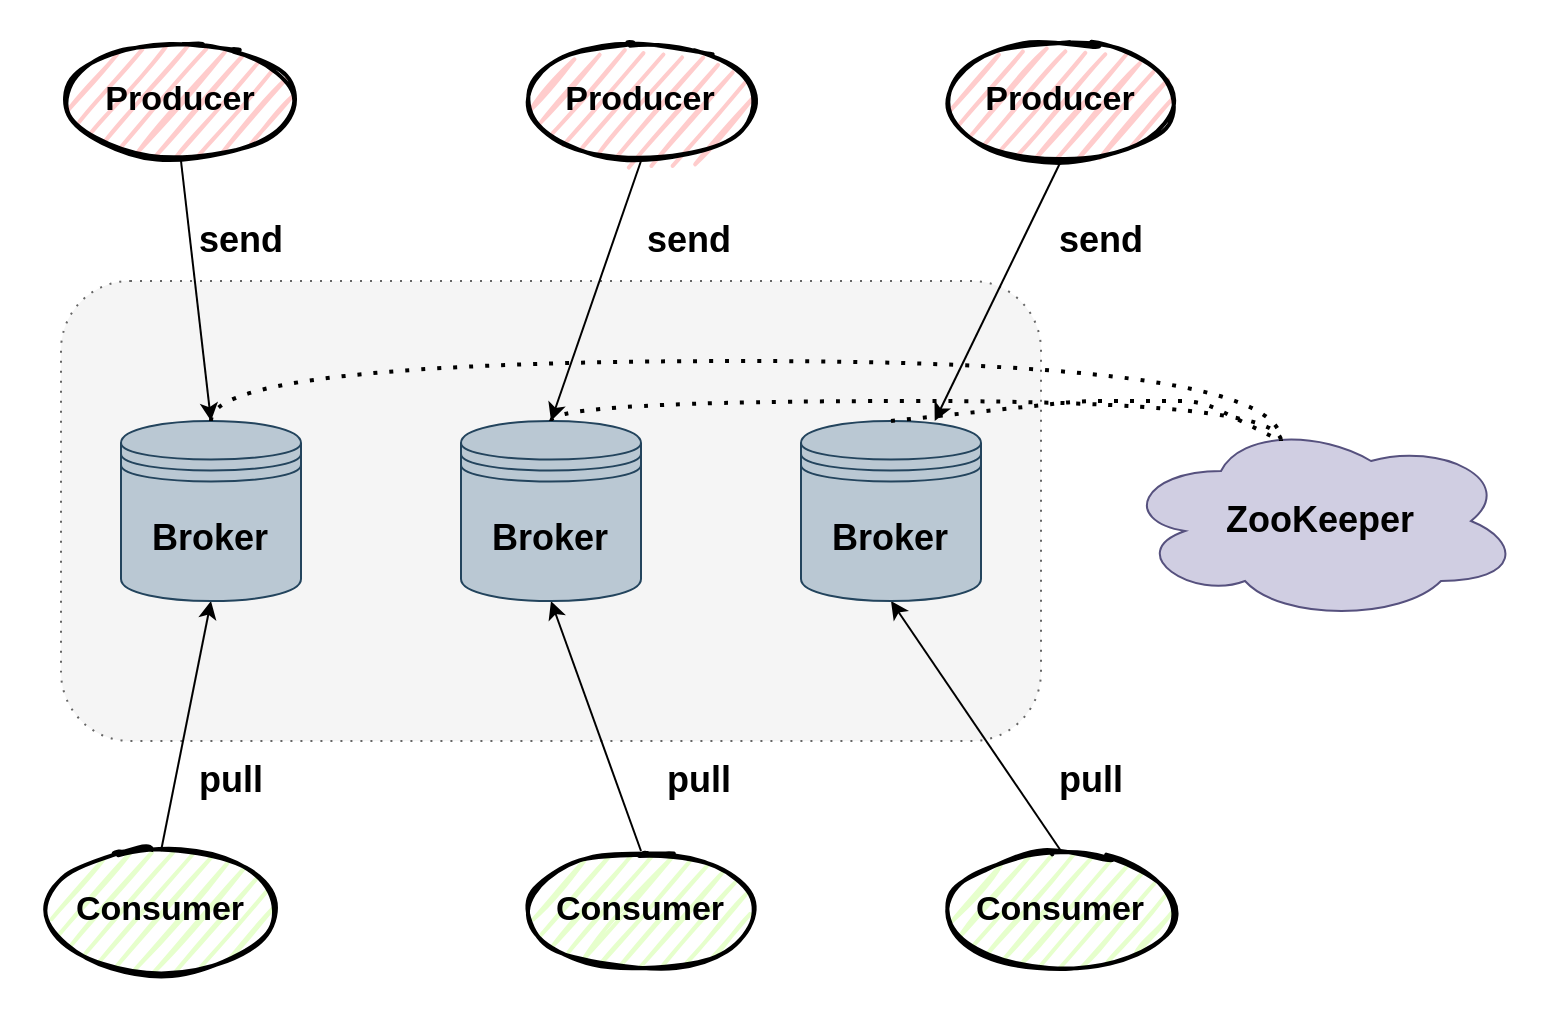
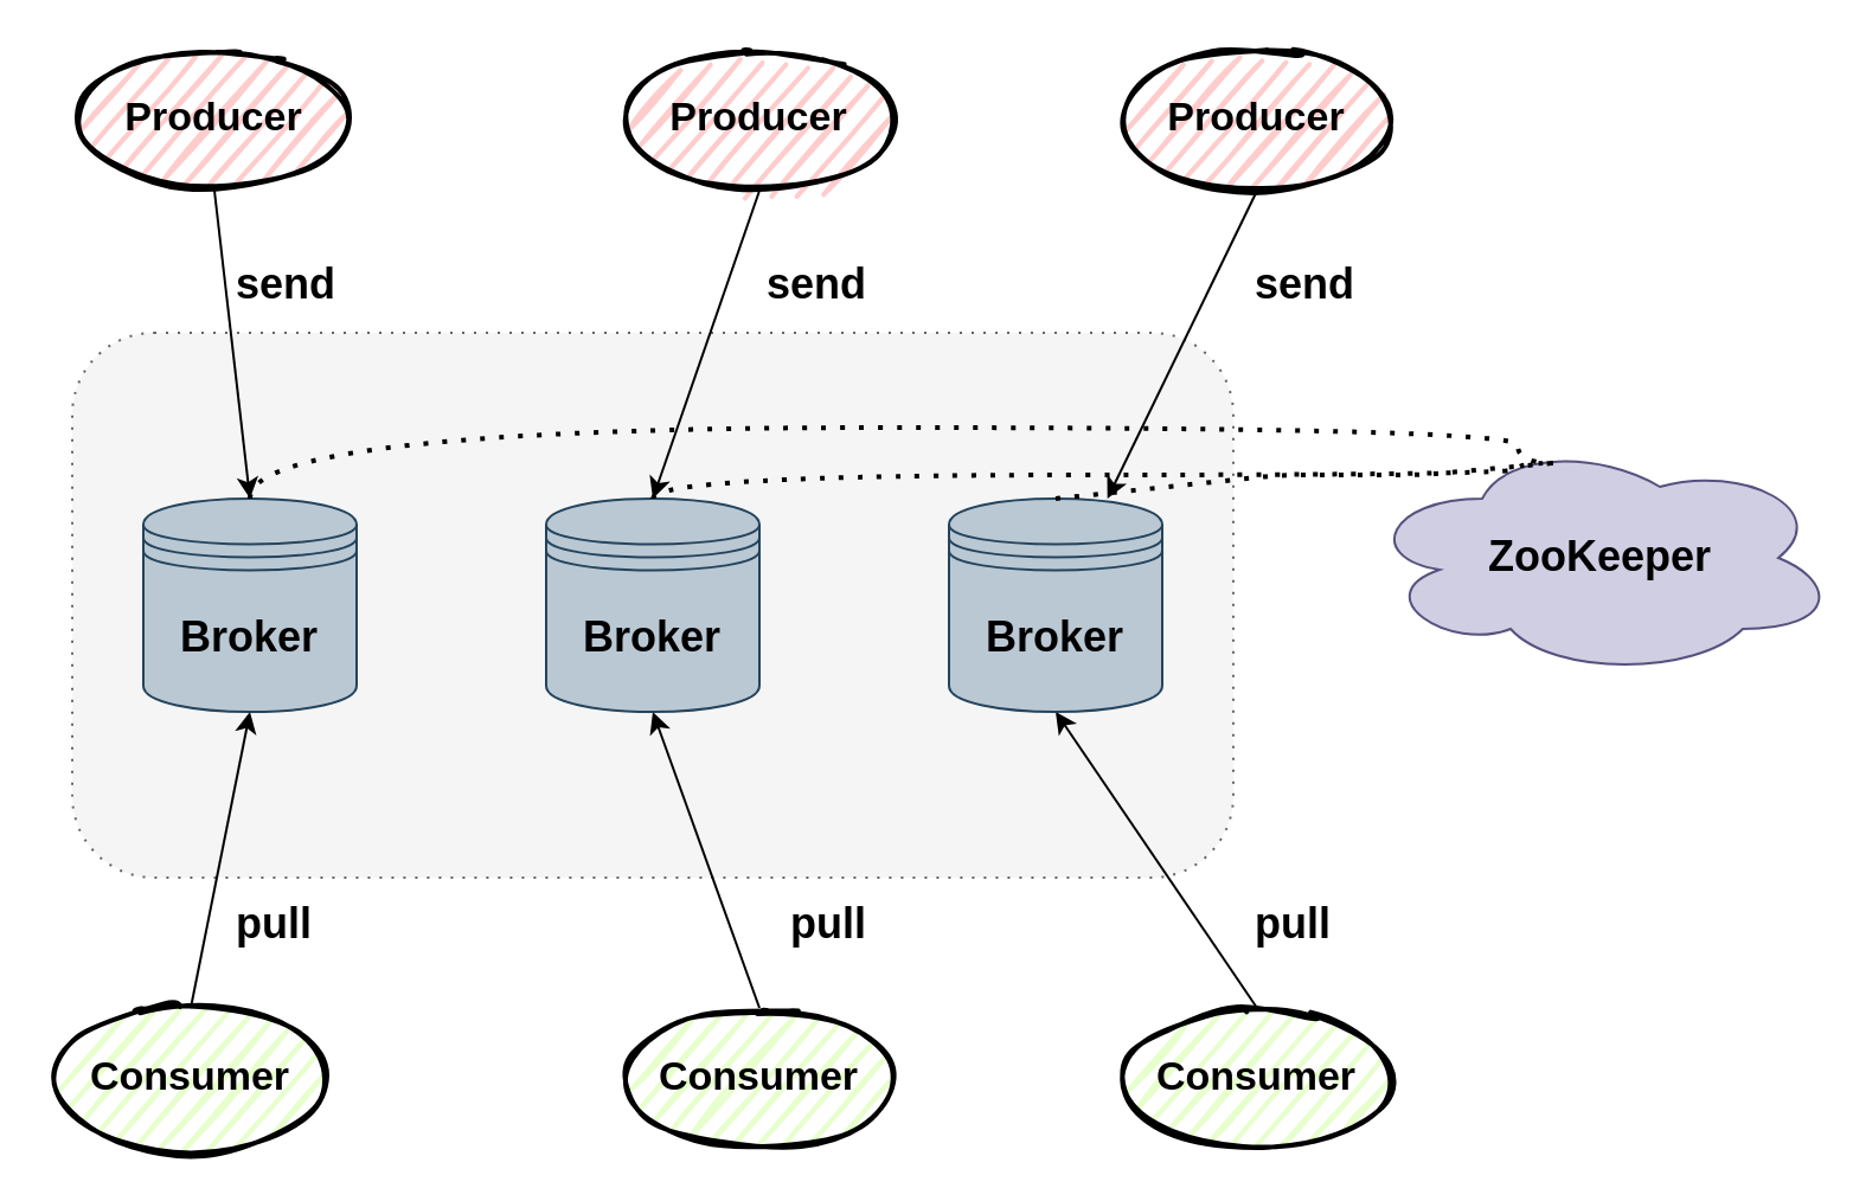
- <mxCell id="18" value="&lt;font style=&quot;font-size: 18px&quot;&gt;&lt;b&gt;ZooKeeper&lt;/b&gt;&lt;/font&gt;" style="ellipse;shape=cloud;whiteSpace=wrap;html=1;fillColor=#d0cee2;strokeColor=#56517e;" vertex="1" parent="1"><mxGeometry x="560" y="210" width="200" height="100" as="geometry" /></mxCell>
+ <mxCell id="18" value="&lt;font style=&quot;font-size: 18px&quot;&gt;&lt;b&gt;ZooKeeper&lt;/b&gt;&lt;/font&gt;" style="ellipse;shape=cloud;whiteSpace=wrap;html=1;fillColor=#d0cee2;strokeColor=#56517e;" vertex="1" parent="1"><mxGeometry x="575" y="185" width="200" height="100" as="geometry" /></mxCell>
